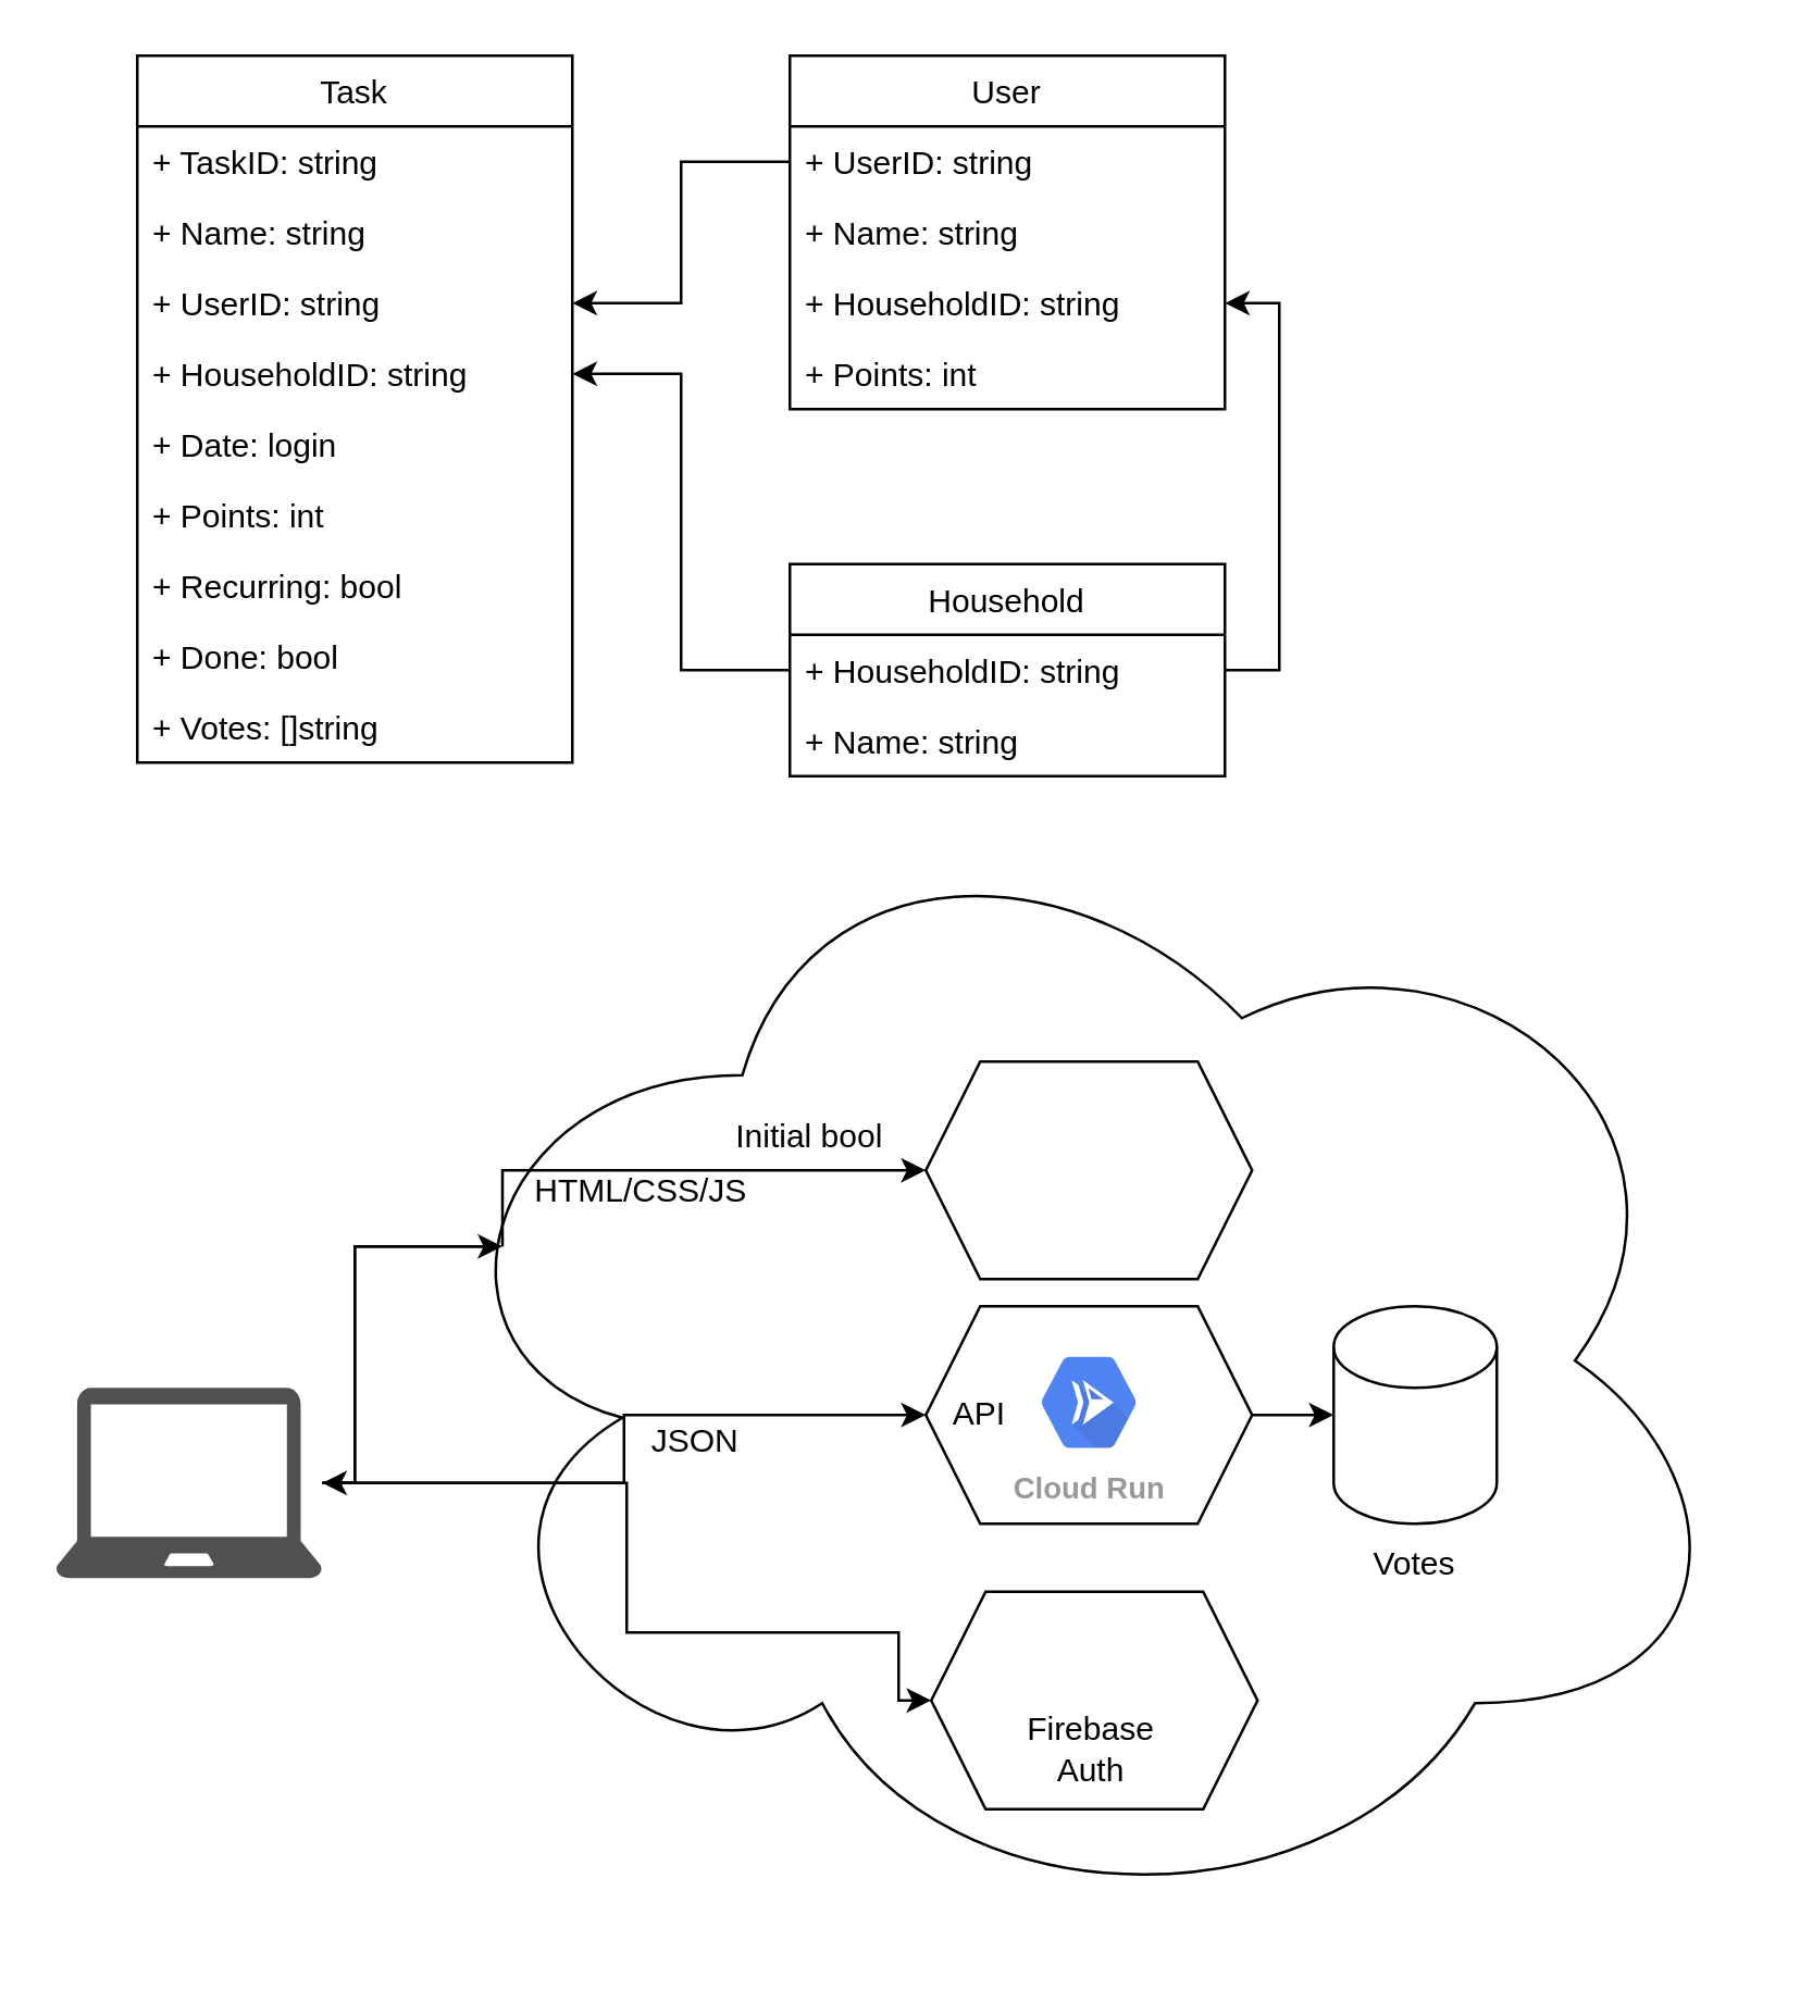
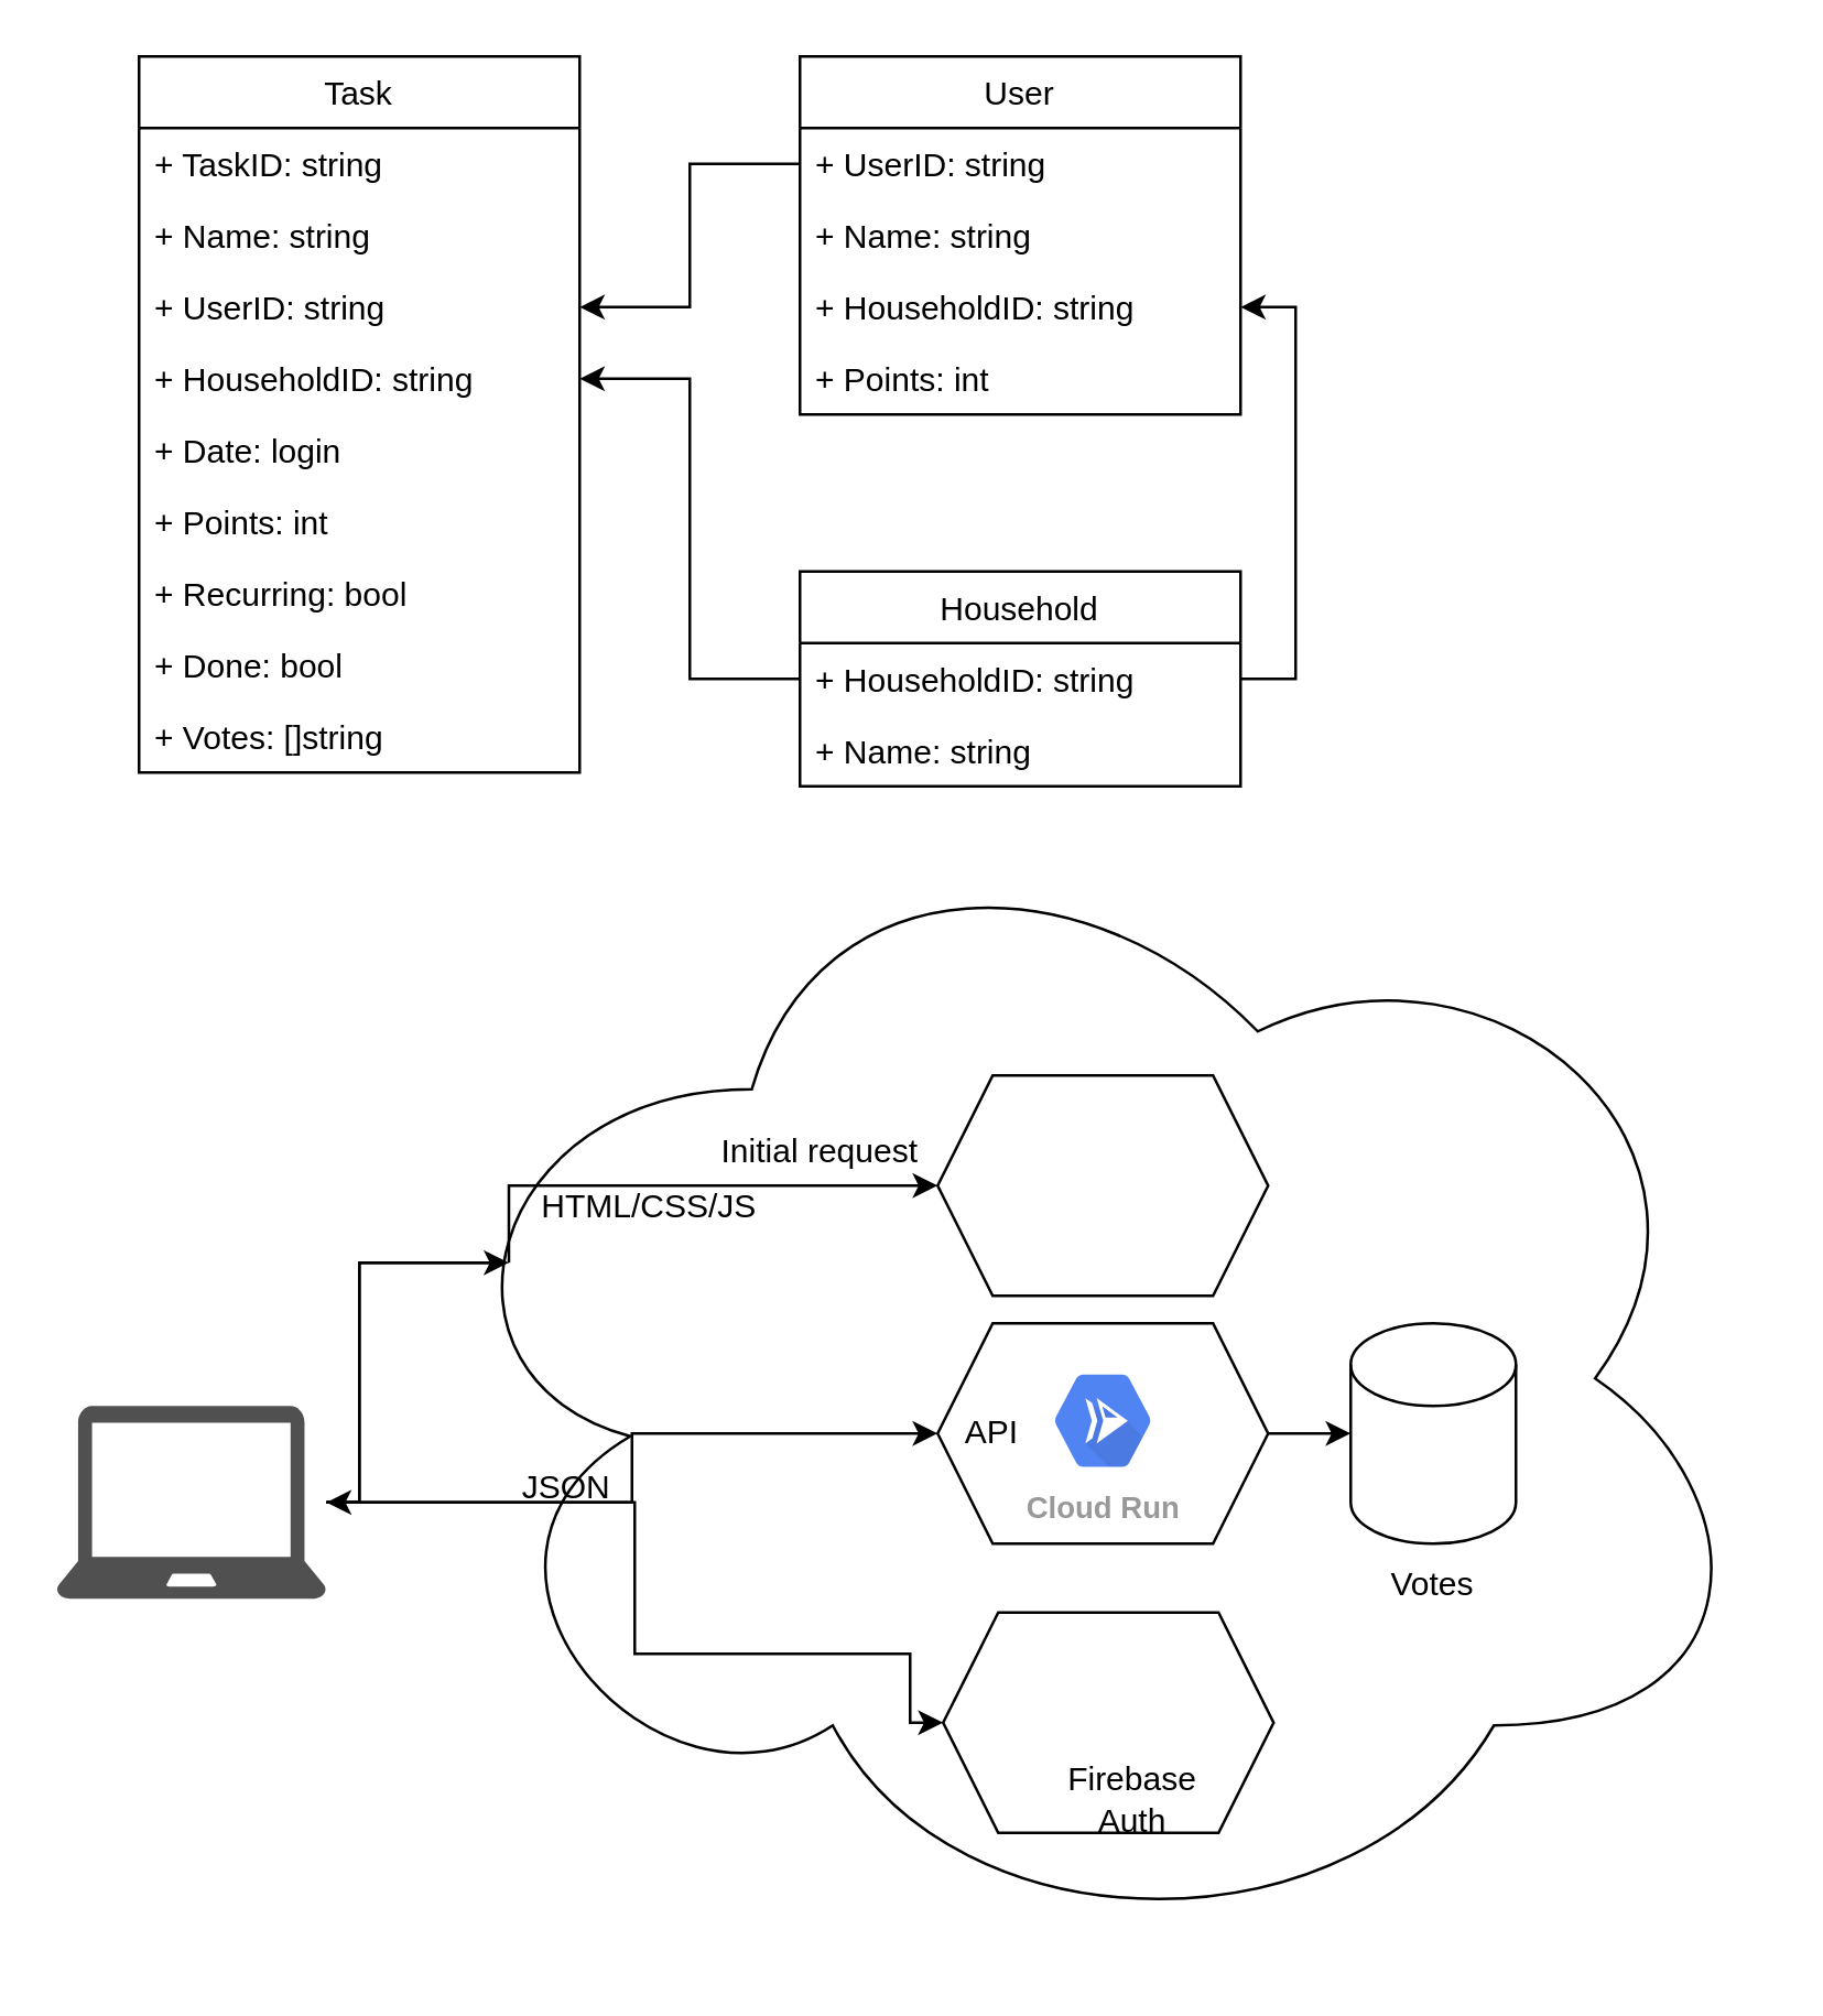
- <mxCell id="40" value="Initial bool" style="text;html=1;align=center;verticalAlign=middle;resizable=0;points=[];autosize=1;" vertex="1" parent="1"><mxGeometry x="252" y="408" width="90" height="20" as="geometry" /></mxCell>
+ <mxCell id="40" value="Initial request" style="text;html=1;align=center;verticalAlign=middle;resizable=0;points=[];autosize=1;" vertex="1" parent="1"><mxGeometry x="252" y="408" width="90" height="20" as="geometry" /></mxCell>
- <mxCell id="44" value="JSON" style="text;html=1;align=center;verticalAlign=middle;resizable=0;points=[];autosize=1;" vertex="1" parent="1"><mxGeometry x="230" y="520" width="50" height="20" as="geometry" /></mxCell>
+ <mxCell id="44" value="JSON" style="text;html=1;align=center;verticalAlign=middle;resizable=0;points=[];autosize=1;" vertex="1" parent="1"><mxGeometry x="180" y="530" width="50" height="20" as="geometry" /></mxCell>
- <mxCell id="43" value="Firebase&lt;br&gt;Auth" style="text;html=1;strokeColor=none;fillColor=none;align=center;verticalAlign=middle;whiteSpace=wrap;rounded=0;" vertex="1" parent="1"><mxGeometry x="381" y="633" width="40" height="20" as="geometry" /></mxCell>
+ <mxCell id="43" value="Firebase&lt;br&gt;Auth" style="text;html=1;strokeColor=none;fillColor=none;align=center;verticalAlign=middle;whiteSpace=wrap;rounded=0;" vertex="1" parent="1"><mxGeometry x="391" y="643" width="40" height="20" as="geometry" /></mxCell>
